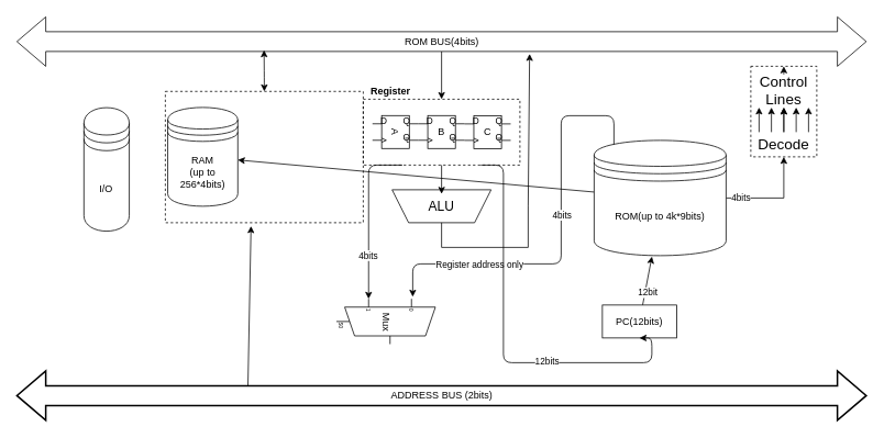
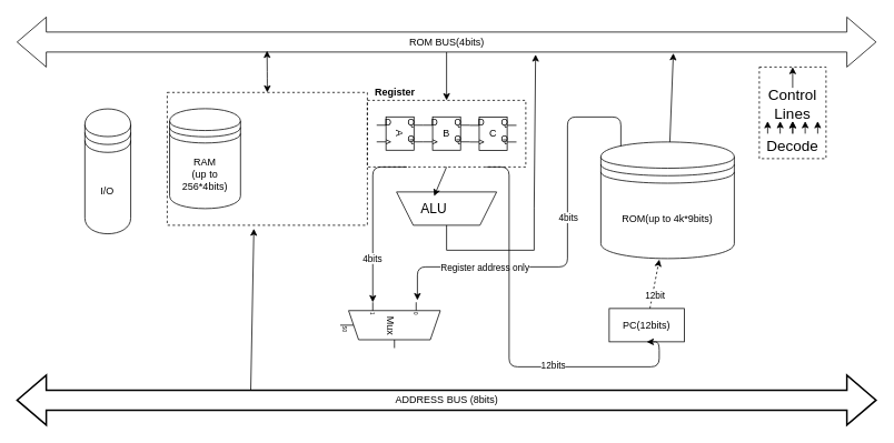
- <mxCell id="30" value="&lt;font style=&quot;font-size: 18px;&quot;&gt;Control Lines&lt;/font&gt;" style="text;html=1;align=center;verticalAlign=middle;whiteSpace=wrap;rounded=0;" parent="26" vertex="1"><mxGeometry x="10" y="10" width="60" height="40" as="geometry" /></mxCell>
+ <mxCell id="30" value="&lt;font style=&quot;font-size: 18px;&quot;&gt;Control Lines&lt;/font&gt;" style="text;html=1;align=center;verticalAlign=middle;whiteSpace=wrap;rounded=0;" parent="26" vertex="1"><mxGeometry x="10" y="25" width="60" height="40" as="geometry" /></mxCell>
- <mxCell id="9" style="edgeStyle=none;rounded=0;html=1;startArrow=none;startFill=0;endArrow=classic;endFill=1;" parent="1" source="13" edge="1" target="53"><mxGeometry relative="1" as="geometry"><mxPoint x="740.62" y="64.52" as="targetPoint" /></mxGeometry></mxCell>
+ <mxCell id="9" style="edgeStyle=none;rounded=0;html=1;entryX=0.764;entryY=0.724;entryDx=0;entryDy=0;entryPerimeter=0;startArrow=none;startFill=0;endArrow=classic;endFill=1;" parent="1" source="13" edge="1" target="38"><mxGeometry relative="1" as="geometry"><mxPoint x="740.62" y="64.52" as="targetPoint" /></mxGeometry></mxCell>
- <mxCell id="7" style="edgeStyle=none;rounded=0;html=1;entryX=0.5;entryY=1;entryDx=0;entryDy=0;startArrow=none;startFill=0;endArrow=classic;endFill=1;" parent="1" source="13" target="28" edge="1"><mxGeometry relative="1" as="geometry"><Array as="points"><mxPoint x="950" y="240" /></Array></mxGeometry></mxCell>
- <mxCell id="8" value="4bits" style="edgeLabel;html=1;align=center;verticalAlign=middle;resizable=0;points=[];" vertex="1" connectable="0" parent="7"><mxGeometry x="-0.718" y="1" relative="1" as="geometry"><mxPoint as="offset" /></mxGeometry></mxCell>
- <mxCell id="41" value="ALU" style="text;html=1;align=center;verticalAlign=middle;whiteSpace=wrap;rounded=0;fontSize=16;" parent="39" vertex="1"><mxGeometry x="30" y="5.0" width="60" height="30" as="geometry" /></mxCell>
+ <mxCell id="41" value="ALU" style="text;html=1;align=center;verticalAlign=middle;whiteSpace=wrap;rounded=0;fontSize=16;" parent="39" vertex="1"><mxGeometry x="15" y="5.0" width="60" height="30" as="geometry" /></mxCell>
- <mxCell id="4" style="edgeStyle=none;rounded=0;html=1;startArrow=none;startFill=0;endArrow=classic;endFill=1;entryX=0.438;entryY=1.008;entryDx=0;entryDy=0;entryPerimeter=0;" parent="1" source="6" target="13" edge="1"><mxGeometry relative="1" as="geometry"><mxPoint x="730" y="350" as="targetPoint" /></mxGeometry></mxCell>
+ <mxCell id="4" style="edgeStyle=none;rounded=0;html=1;startArrow=none;startFill=0;endArrow=classic;endFill=1;entryX=0.438;entryY=1.008;entryDx=0;entryDy=0;entryPerimeter=0;dashed=1;" parent="1" source="6" target="13" edge="1"><mxGeometry relative="1" as="geometry"><mxPoint x="730" y="350" as="targetPoint" /></mxGeometry></mxCell>
- <mxCell id="3" value="ADDRESS BUS (2bits)" style="html=1;shadow=0;dashed=0;align=center;verticalAlign=middle;shape=mxgraph.arrows2.twoWayArrow;dy=0.6;dx=35;strokeWidth=2;" parent="1" vertex="1"><mxGeometry x="20" y="450" width="1030" height="60" as="geometry" /></mxCell>
+ <mxCell id="3" value="ADDRESS BUS (8bits)" style="html=1;shadow=0;dashed=0;align=center;verticalAlign=middle;shape=mxgraph.arrows2.twoWayArrow;dy=0.6;dx=35;strokeWidth=2;" parent="1" vertex="1"><mxGeometry x="20" y="450" width="1030" height="60" as="geometry" /></mxCell>
